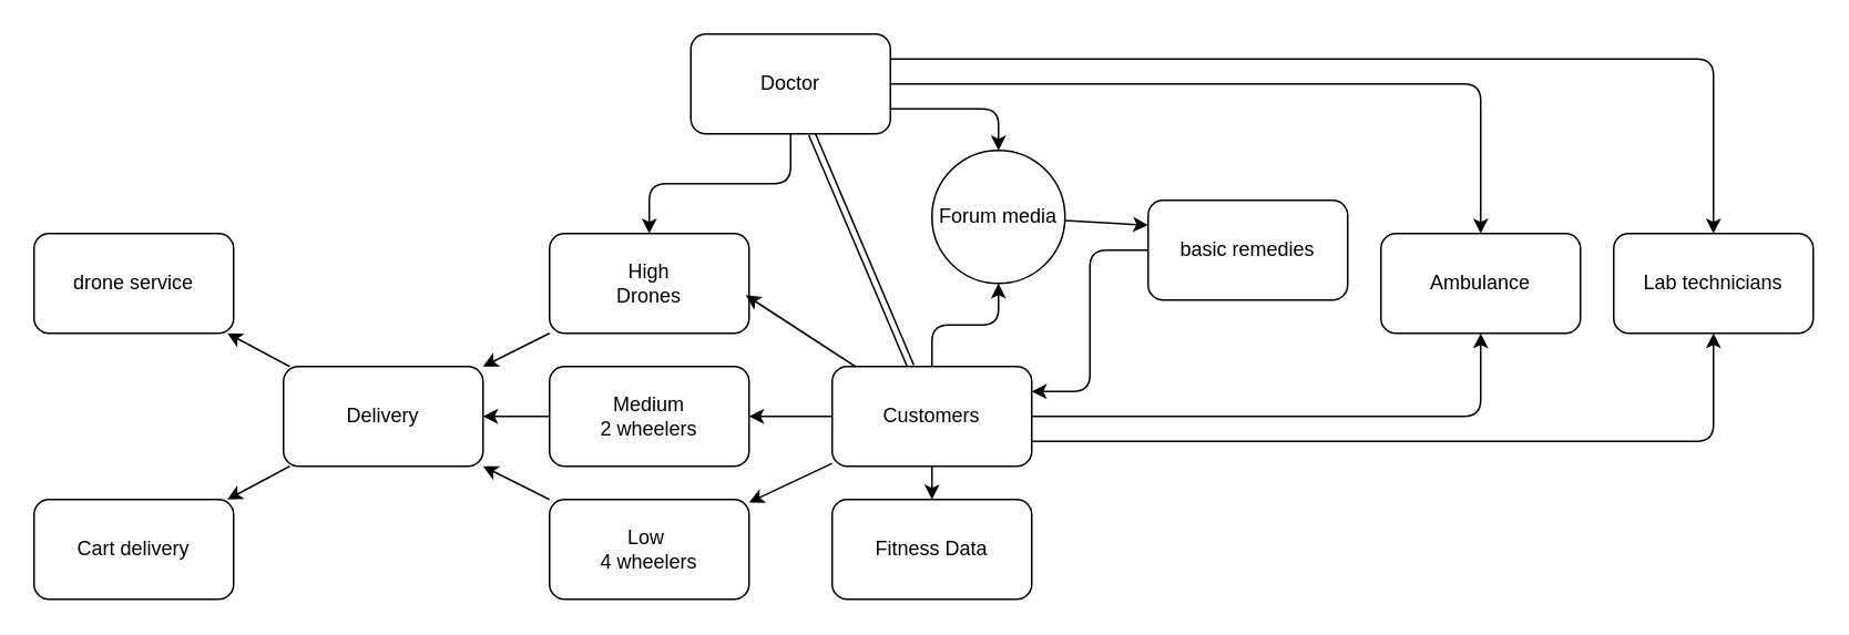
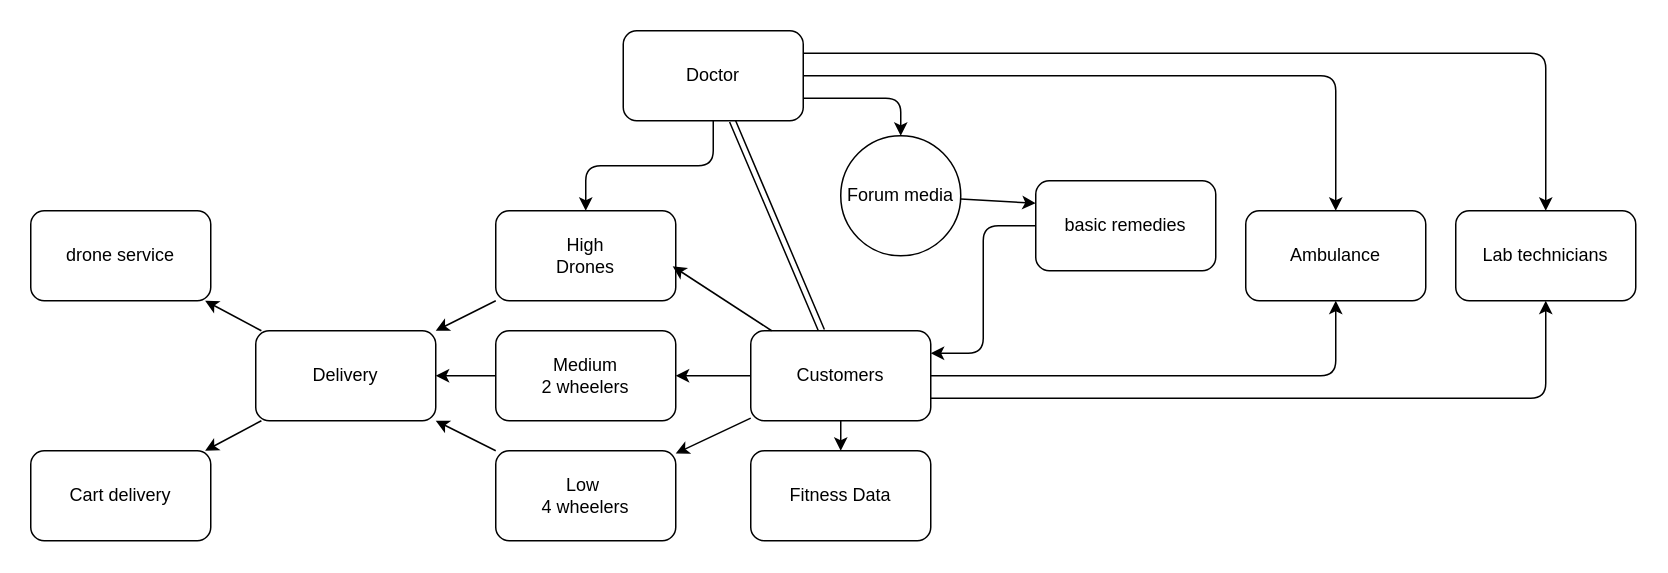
- <mxCell id="7" value="" style="edgeStyle=orthogonalEdgeStyle;html=1;" edge="1" parent="1" source="9" target="28"><mxGeometry relative="1" as="geometry" /></mxCell>
